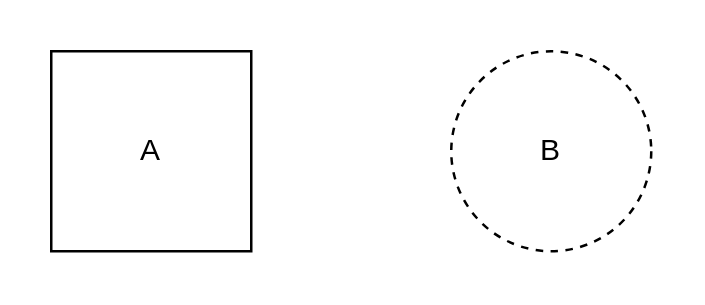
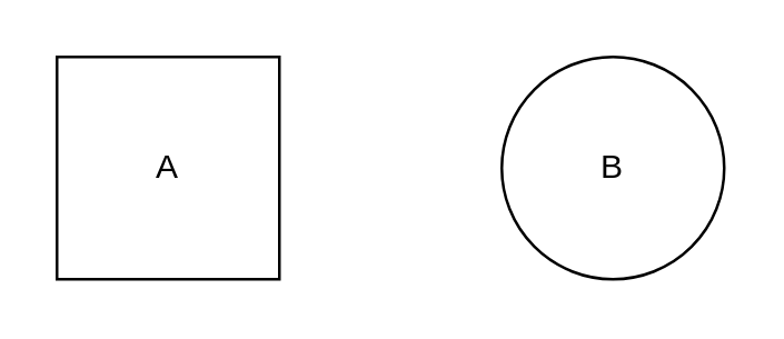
- <mxCell id="3" value="B" style="ellipse;whiteSpace=wrap;html=1;dashed=1;" vertex="1" parent="1"><mxGeometry x="180" y="20" width="80" height="80" as="geometry" /></mxCell>
+ <mxCell id="3" value="B" style="ellipse;whiteSpace=wrap;html=1;" vertex="1" parent="1"><mxGeometry x="180" y="20" width="80" height="80" as="geometry" /></mxCell>
